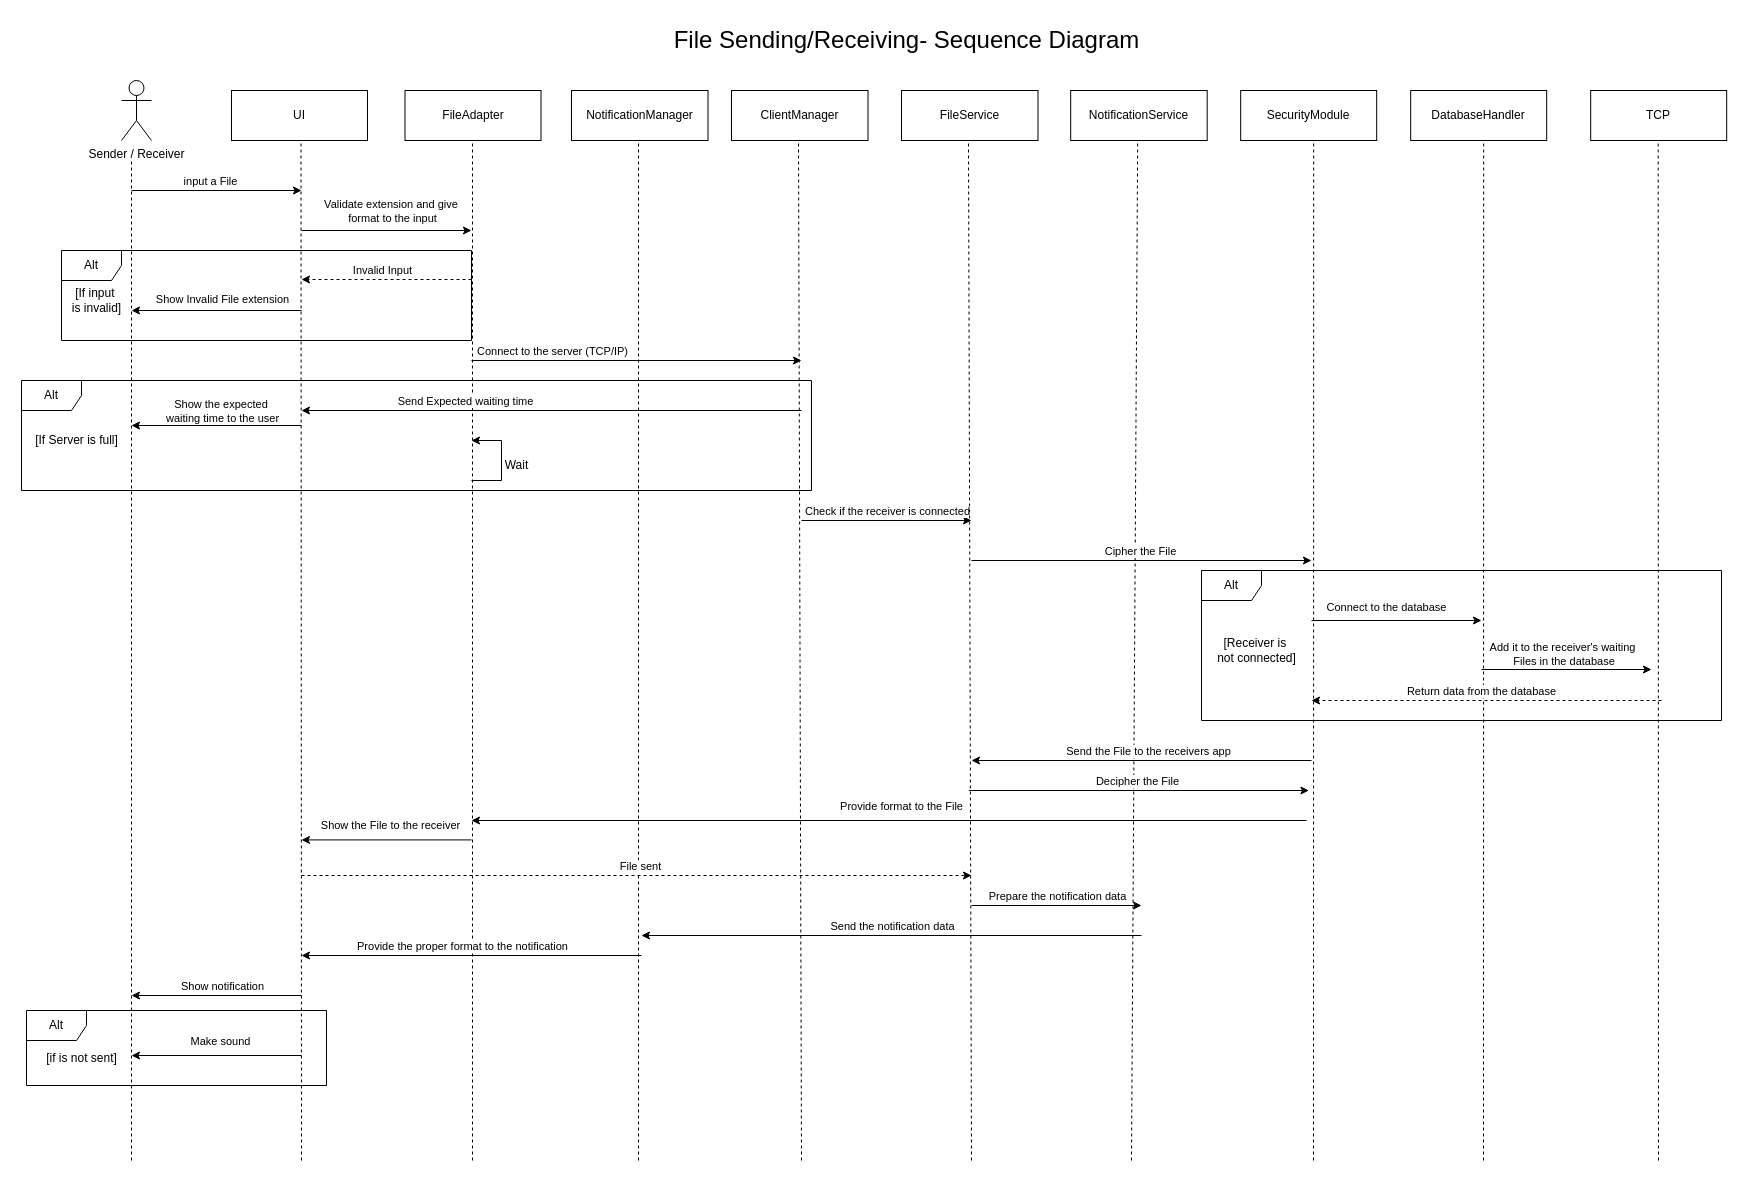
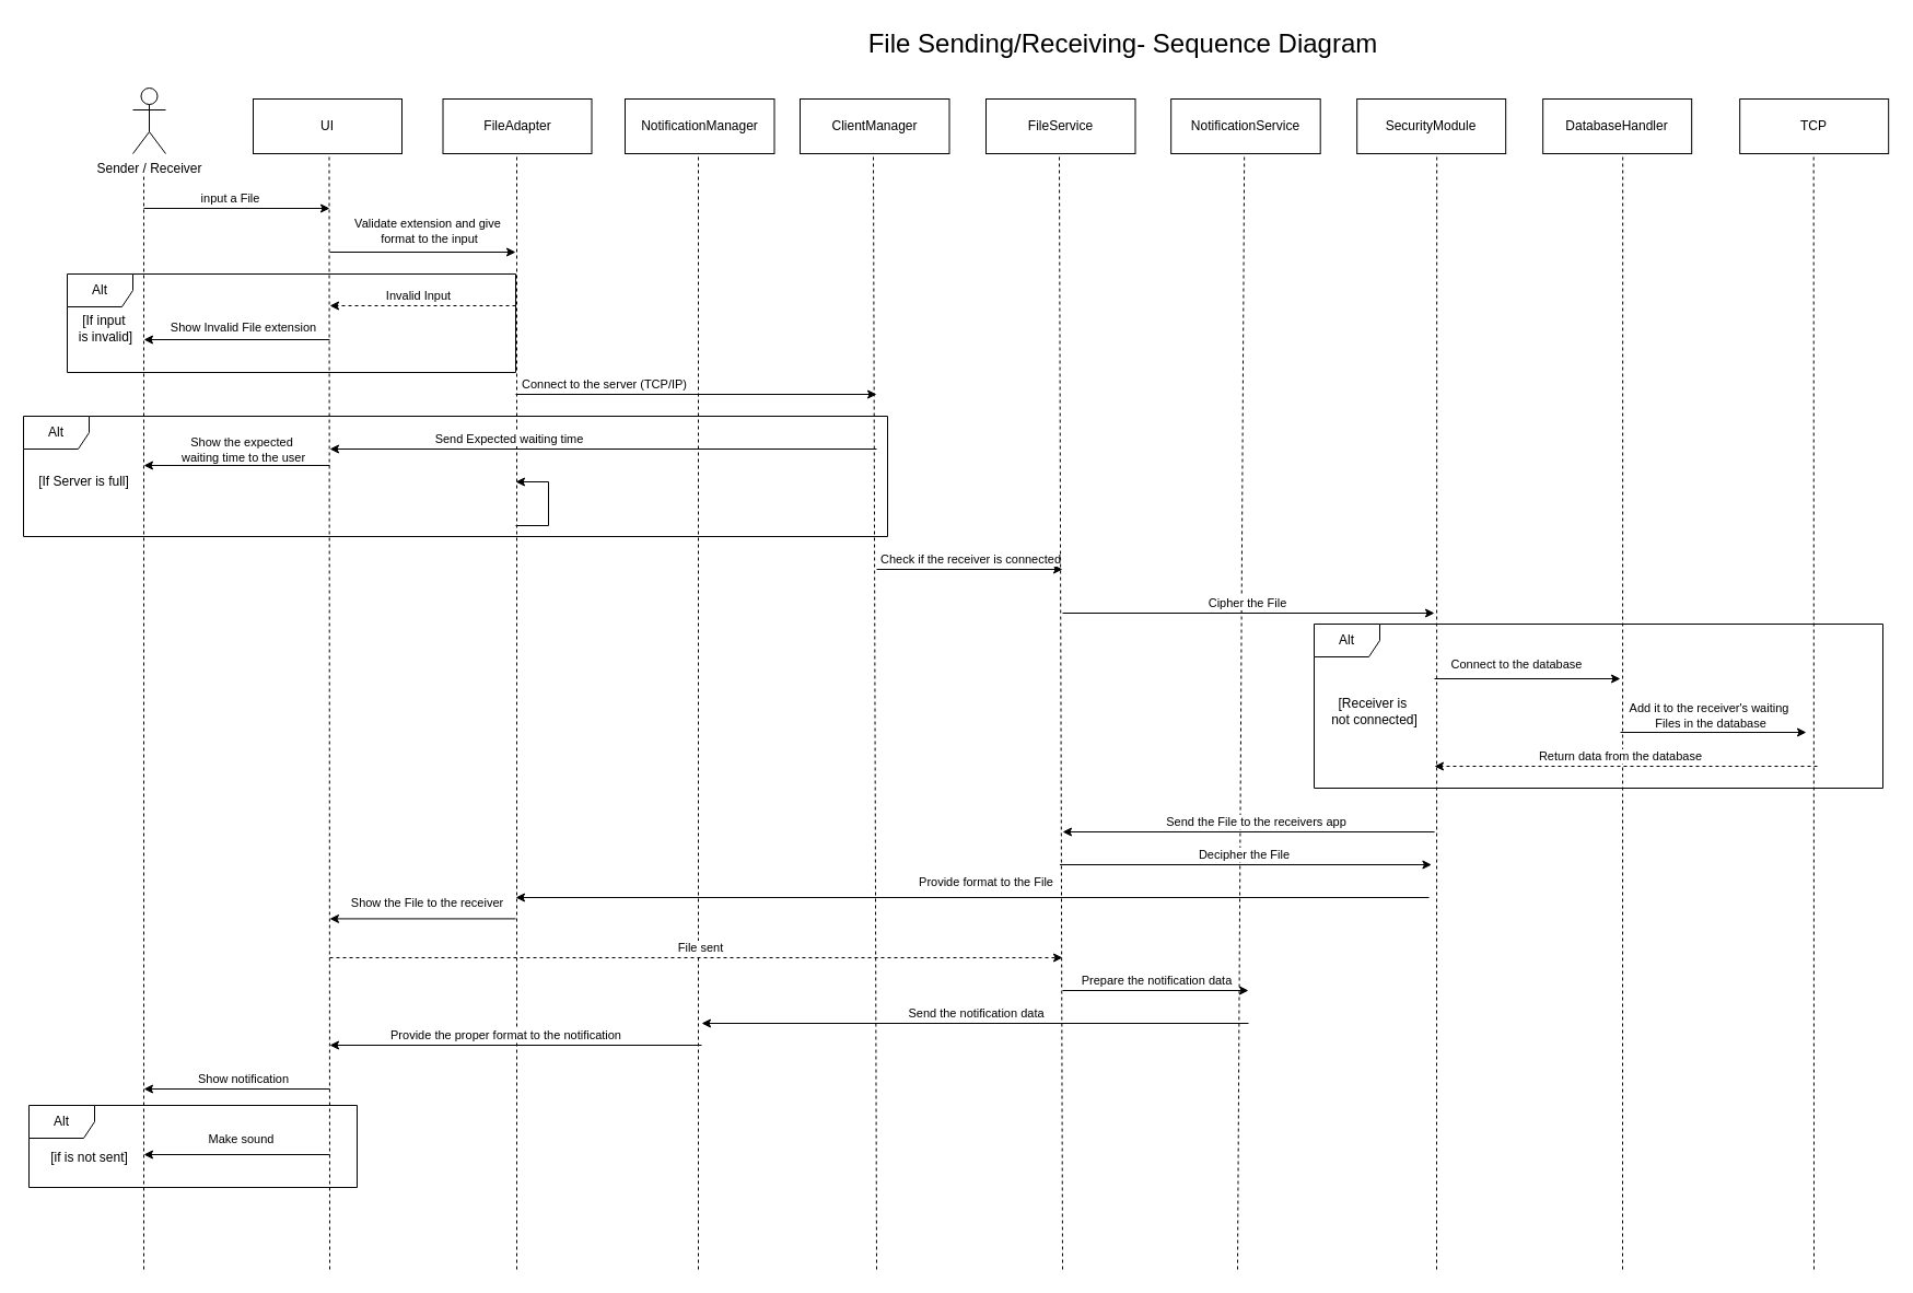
- <mxCell id="2" value="&lt;font style=&quot;font-size: 24px;&quot;&gt;File Sending/Receiving- Sequence Diagram&lt;/font&gt;" style="text;html=1;align=center;verticalAlign=middle;resizable=0;points=[];autosize=1;strokeColor=none;fillColor=none;" parent="1" vertex="1"><mxGeometry x="661" y="20" width="490" height="40" as="geometry" /></mxCell>
+ <mxCell id="2" value="&lt;font style=&quot;font-size: 24px;&quot;&gt;File Sending/Receiving- Sequence Diagram&lt;/font&gt;" style="text;html=1;align=center;verticalAlign=middle;resizable=0;points=[];autosize=1;strokeColor=none;fillColor=none;" parent="1" vertex="1"><mxGeometry x="781" y="20" width="490" height="40" as="geometry" /></mxCell>
- <mxCell id="51" value="Wait" style="text;html=1;align=center;verticalAlign=middle;resizable=0;points=[];autosize=1;strokeColor=none;fillColor=none;" parent="1" vertex="1"><mxGeometry x="490.5" y="450" width="50" height="30" as="geometry" /></mxCell>
